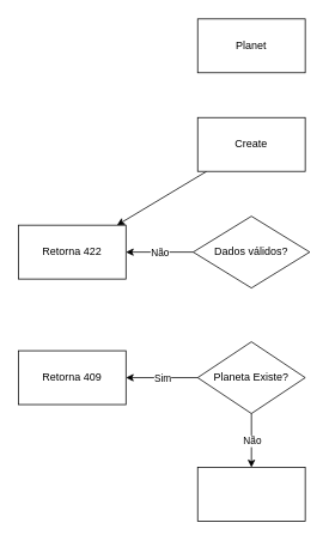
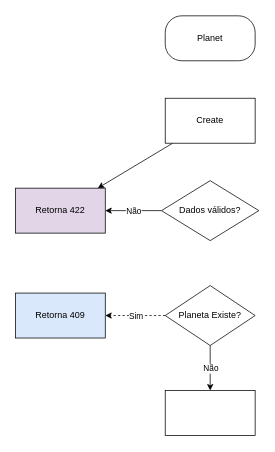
- <mxCell id="2" value="Planet" style="whiteSpace=wrap;html=1;arcSize=37;rounded=0;" vertex="1" parent="1"><mxGeometry x="220" y="20" width="120" height="60" as="geometry" /></mxCell>
+ <mxCell id="2" value="Planet" style="rounded=1;whiteSpace=wrap;html=1;arcSize=37;" vertex="1" parent="1"><mxGeometry x="220" y="20" width="120" height="60" as="geometry" /></mxCell>
- <mxCell id="6" value="Retorna 422" style="rounded=0;whiteSpace=wrap;html=1;" vertex="1" parent="1"><mxGeometry x="20" y="250" width="120" height="60" as="geometry" /></mxCell>
+ <mxCell id="6" value="Retorna 422" style="rounded=0;whiteSpace=wrap;html=1;fillColor=#e1d5e7;" vertex="1" parent="1"><mxGeometry x="20" y="250" width="120" height="60" as="geometry" /></mxCell>
- <mxCell id="10" value="Retorna 409" style="rounded=0;whiteSpace=wrap;html=1;" vertex="1" parent="1"><mxGeometry x="20" y="390" width="120" height="60" as="geometry" /></mxCell>
+ <mxCell id="10" value="Retorna 409" style="rounded=0;whiteSpace=wrap;html=1;fillColor=#dae8fc;" vertex="1" parent="1"><mxGeometry x="20" y="390" width="120" height="60" as="geometry" /></mxCell>
- <mxCell id="11" value="" style="endArrow=classic;html=1;exitX=0;exitY=0.5;exitDx=0;exitDy=0;entryX=1;entryY=0.5;entryDx=0;entryDy=0;" edge="1" parent="1" target="10" source="9"><mxGeometry relative="1" as="geometry"><mxPoint x="215" y="420" as="sourcePoint" /><mxPoint x="510" y="410" as="targetPoint" /></mxGeometry></mxCell>
+ <mxCell id="11" value="" style="endArrow=classic;html=1;exitX=0;exitY=0.5;exitDx=0;exitDy=0;entryX=1;entryY=0.5;entryDx=0;entryDy=0;dashed=1;" edge="1" parent="1" target="10" source="9"><mxGeometry relative="1" as="geometry"><mxPoint x="215" y="420" as="sourcePoint" /><mxPoint x="510" y="410" as="targetPoint" /></mxGeometry></mxCell>
